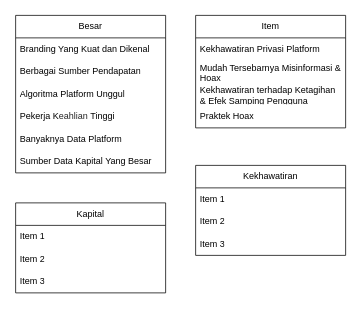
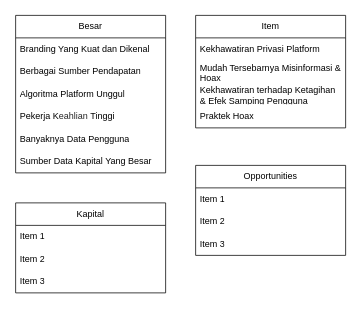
- <mxCell id="7" value="Banyaknya Data Platform" style="text;strokeColor=none;fillColor=none;align=left;verticalAlign=middle;spacingLeft=4;spacingRight=4;overflow=hidden;points=[[0,0.5],[1,0.5]];portConstraint=eastwest;rotatable=0;whiteSpace=wrap;html=1;" vertex="1" parent="2"><mxGeometry y="150" width="200" height="30" as="geometry" /></mxCell>
+ <mxCell id="7" value="Banyaknya Data Pengguna" style="text;strokeColor=none;fillColor=none;align=left;verticalAlign=middle;spacingLeft=4;spacingRight=4;overflow=hidden;points=[[0,0.5],[1,0.5]];portConstraint=eastwest;rotatable=0;whiteSpace=wrap;html=1;" vertex="1" parent="2"><mxGeometry y="150" width="200" height="30" as="geometry" /></mxCell>
- <mxCell id="18" value="Kekhawatiran" style="swimlane;fontStyle=0;childLayout=stackLayout;horizontal=1;startSize=30;horizontalStack=0;resizeParent=1;resizeParentMax=0;resizeLast=0;collapsible=1;marginBottom=0;whiteSpace=wrap;html=1;" vertex="1" parent="1"><mxGeometry x="260" y="220" width="200" height="120" as="geometry" /></mxCell>
+ <mxCell id="18" value="Opportunities" style="swimlane;fontStyle=0;childLayout=stackLayout;horizontal=1;startSize=30;horizontalStack=0;resizeParent=1;resizeParentMax=0;resizeLast=0;collapsible=1;marginBottom=0;whiteSpace=wrap;html=1;" vertex="1" parent="1"><mxGeometry x="260" y="220" width="200" height="120" as="geometry" /></mxCell>
